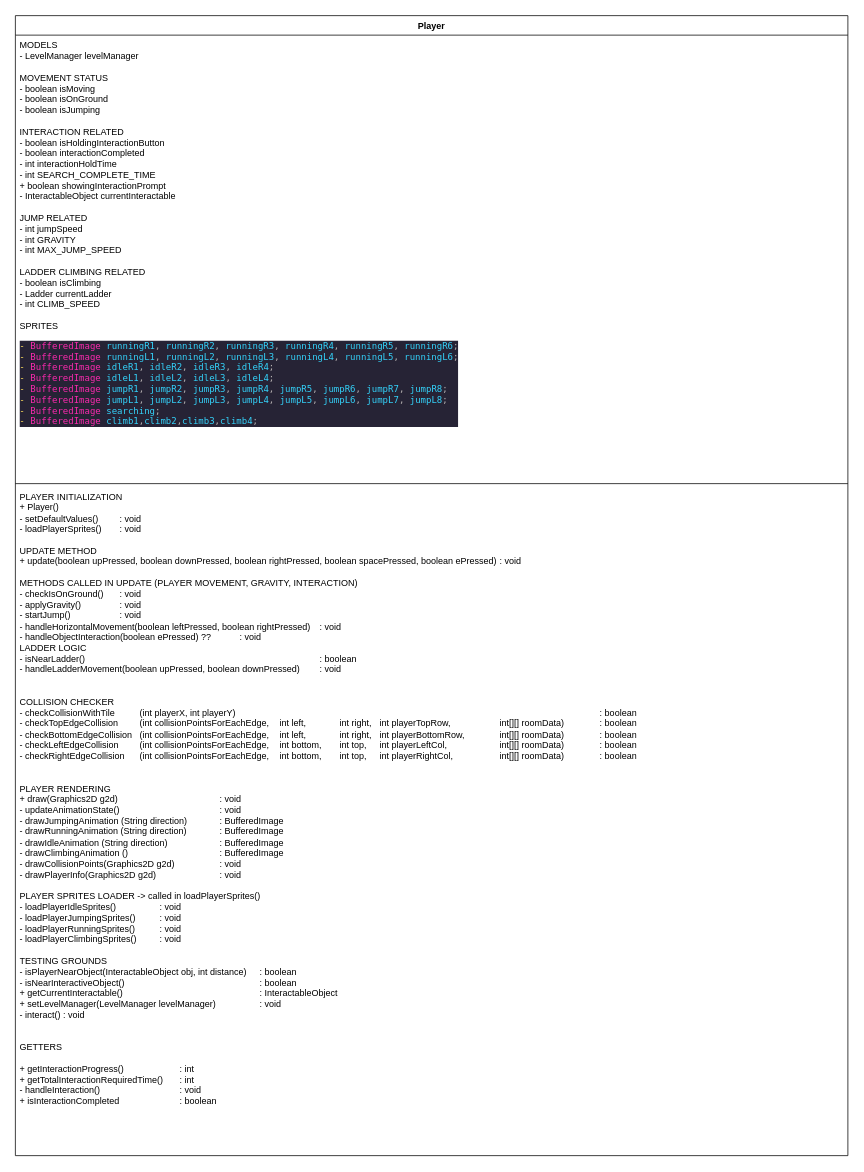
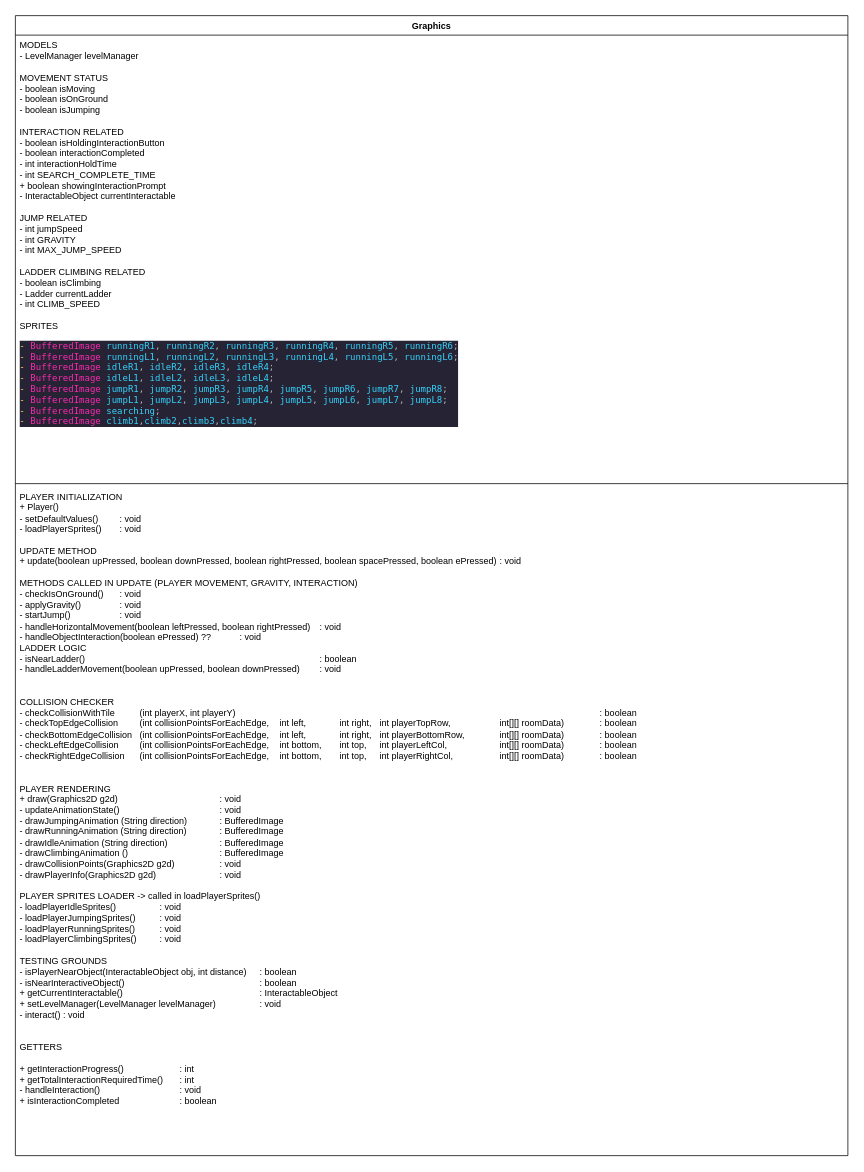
- <mxCell id="2" value="Player&lt;div&gt;&lt;br&gt;&lt;/div&gt;" style="swimlane;fontStyle=1;align=center;verticalAlign=top;childLayout=stackLayout;horizontal=1;startSize=26;horizontalStack=0;resizeParent=1;resizeParentMax=0;resizeLast=0;collapsible=1;marginBottom=0;whiteSpace=wrap;html=1;" vertex="1" parent="1"><mxGeometry x="20" y="20" width="1110" height="1520" as="geometry" /></mxCell>
+ <mxCell id="2" value="Graphics&lt;div&gt;&lt;br&gt;&lt;/div&gt;" style="swimlane;fontStyle=1;align=center;verticalAlign=top;childLayout=stackLayout;horizontal=1;startSize=26;horizontalStack=0;resizeParent=1;resizeParentMax=0;resizeLast=0;collapsible=1;marginBottom=0;whiteSpace=wrap;html=1;" vertex="1" parent="1"><mxGeometry x="20" y="20" width="1110" height="1520" as="geometry" /></mxCell>
